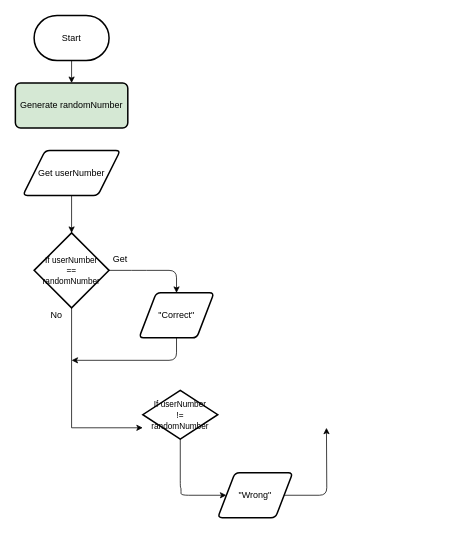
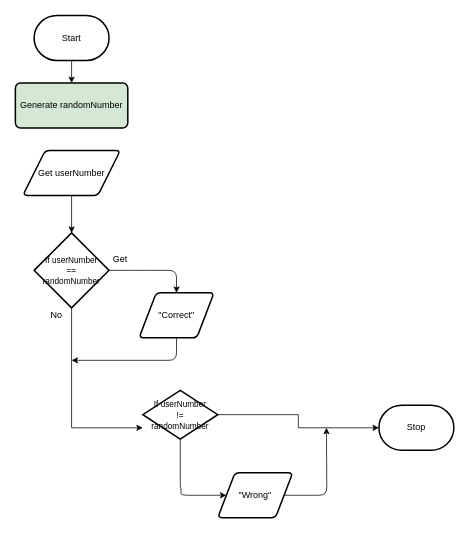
+ <mxCell id="2" style="edgeStyle=orthogonalEdgeStyle;html=1;rounded=0;" parent="1" source="9" target="4" edge="1"><mxGeometry relative="1" as="geometry" /></mxCell>
+ <mxCell id="4" value="Stop" style="strokeWidth=2;html=1;shape=mxgraph.flowchart.terminator;whiteSpace=wrap;" parent="1" vertex="1"><mxGeometry x="505" y="540" width="100" height="60" as="geometry" /></mxCell>
